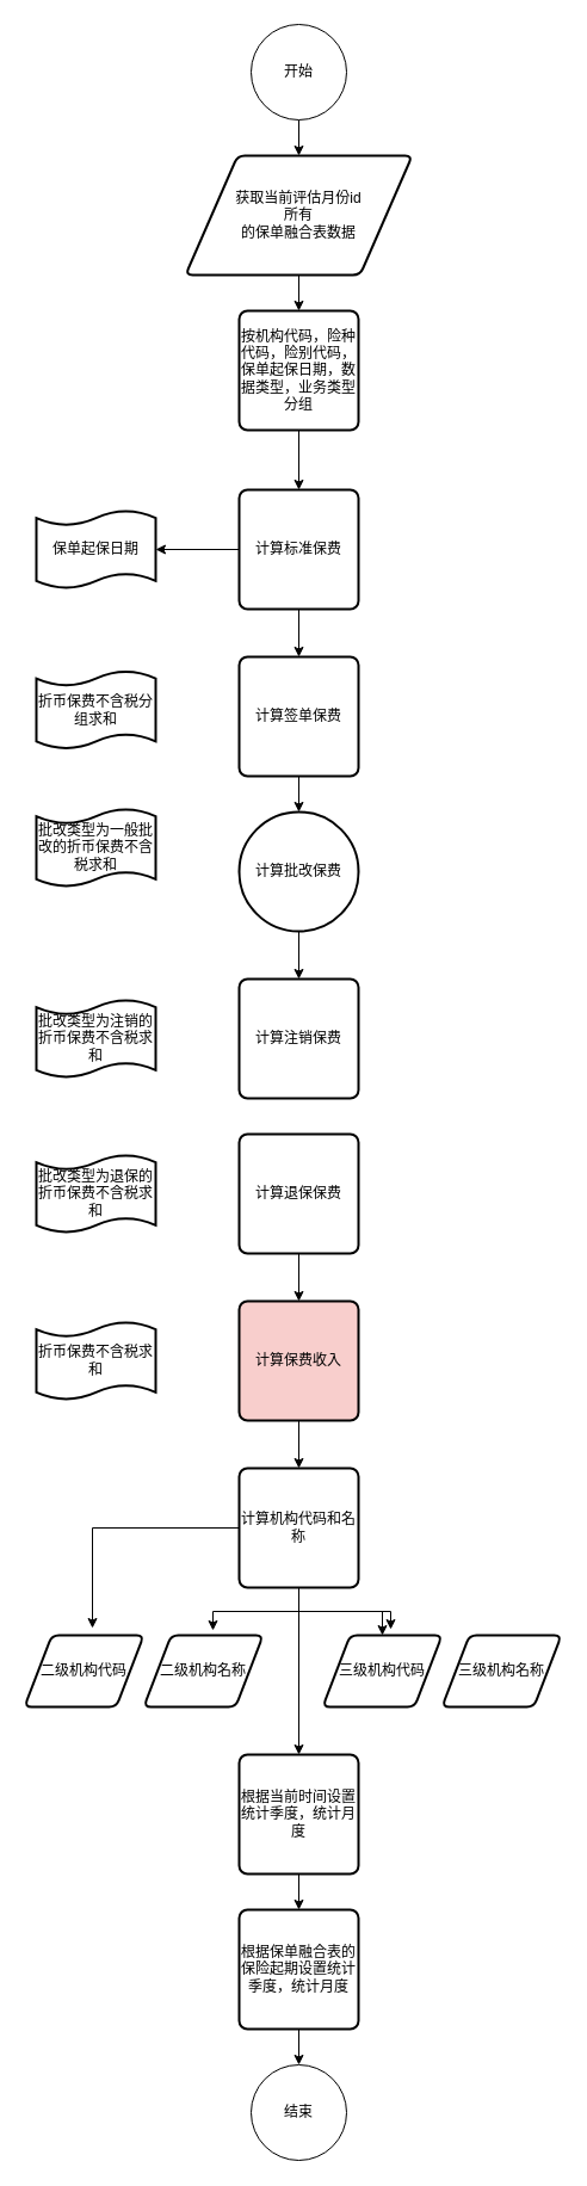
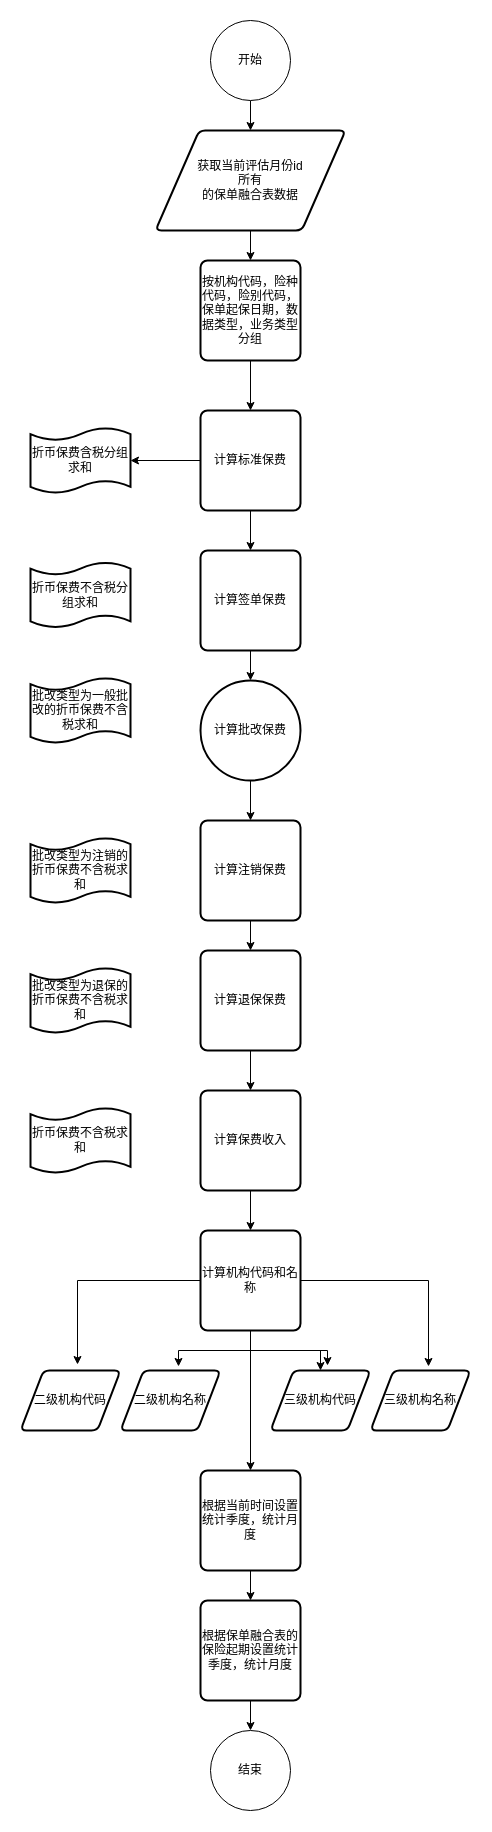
- <mxCell id="21" value="保单起保日期" style="shape=tape;whiteSpace=wrap;html=1;strokeWidth=2;size=0.19" vertex="1" parent="1"><mxGeometry x="30" y="427.5" width="100" height="65" as="geometry" /></mxCell>
+ <mxCell id="21" value="折币保费含税分组求和" style="shape=tape;whiteSpace=wrap;html=1;strokeWidth=2;size=0.19" vertex="1" parent="1"><mxGeometry x="30" y="427.5" width="100" height="65" as="geometry" /></mxCell>
+ <mxCell id="15" value="" style="edgeStyle=orthogonalEdgeStyle;rounded=0;orthogonalLoop=1;jettySize=auto;html=1;" edge="1" parent="1" source="16" target="18"><mxGeometry relative="1" as="geometry" /></mxCell>
- <mxCell id="20" value="计算保费收入" style="rounded=1;whiteSpace=wrap;html=1;absoluteArcSize=1;arcSize=14;strokeWidth=2;fillColor=#f8cecc;" vertex="1" parent="1"><mxGeometry x="200" y="1090" width="100" height="100" as="geometry" /></mxCell>
+ <mxCell id="20" value="计算保费收入" style="rounded=1;whiteSpace=wrap;html=1;absoluteArcSize=1;arcSize=14;strokeWidth=2;" vertex="1" parent="1"><mxGeometry x="200" y="1090" width="100" height="100" as="geometry" /></mxCell>
+ <mxCell id="42" style="edgeStyle=orthogonalEdgeStyle;rounded=0;orthogonalLoop=1;jettySize=auto;html=1;entryX=0.58;entryY=-0.067;entryDx=0;entryDy=0;entryPerimeter=0;" edge="1" parent="1" source="30" target="33"><mxGeometry relative="1" as="geometry" /></mxCell>
